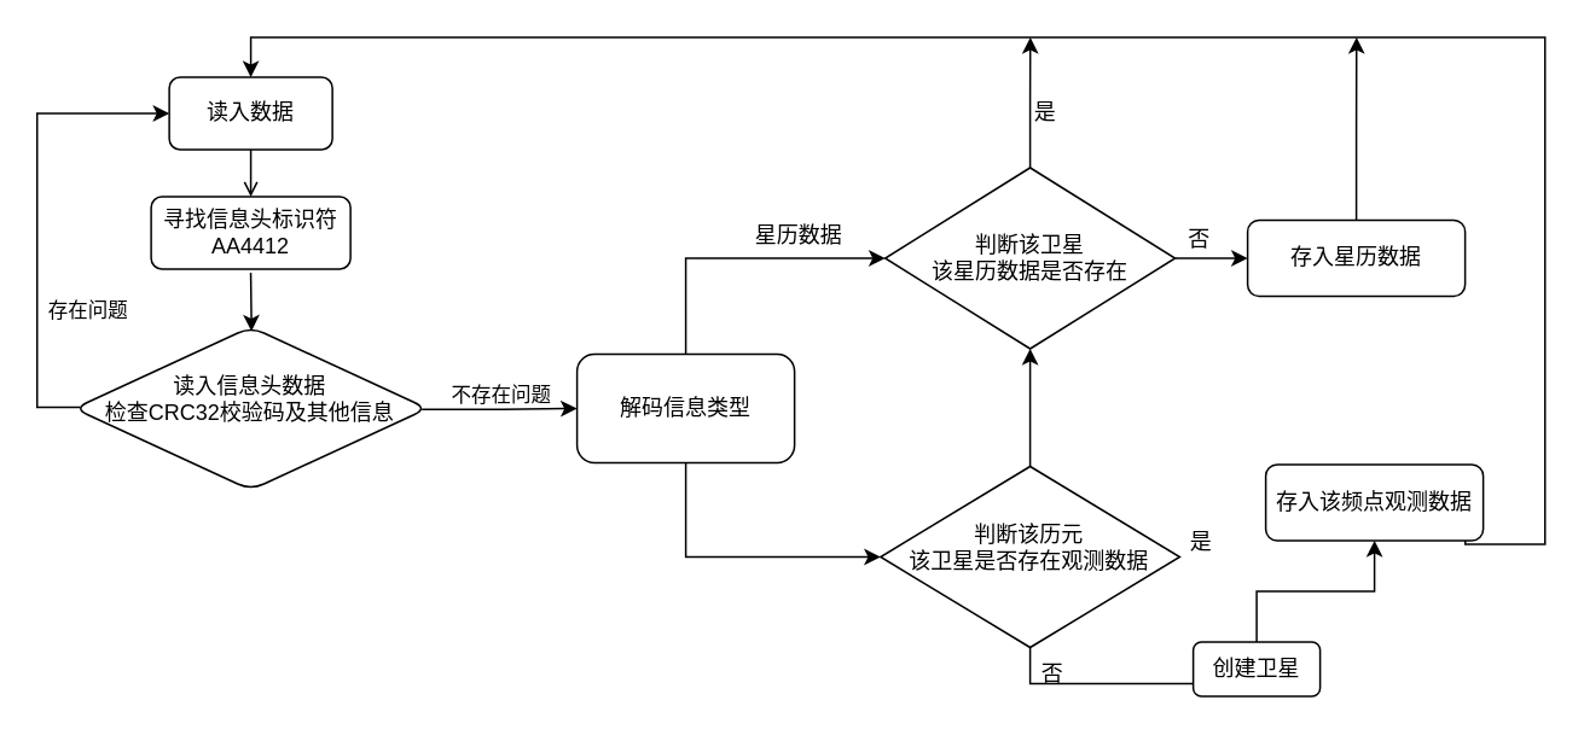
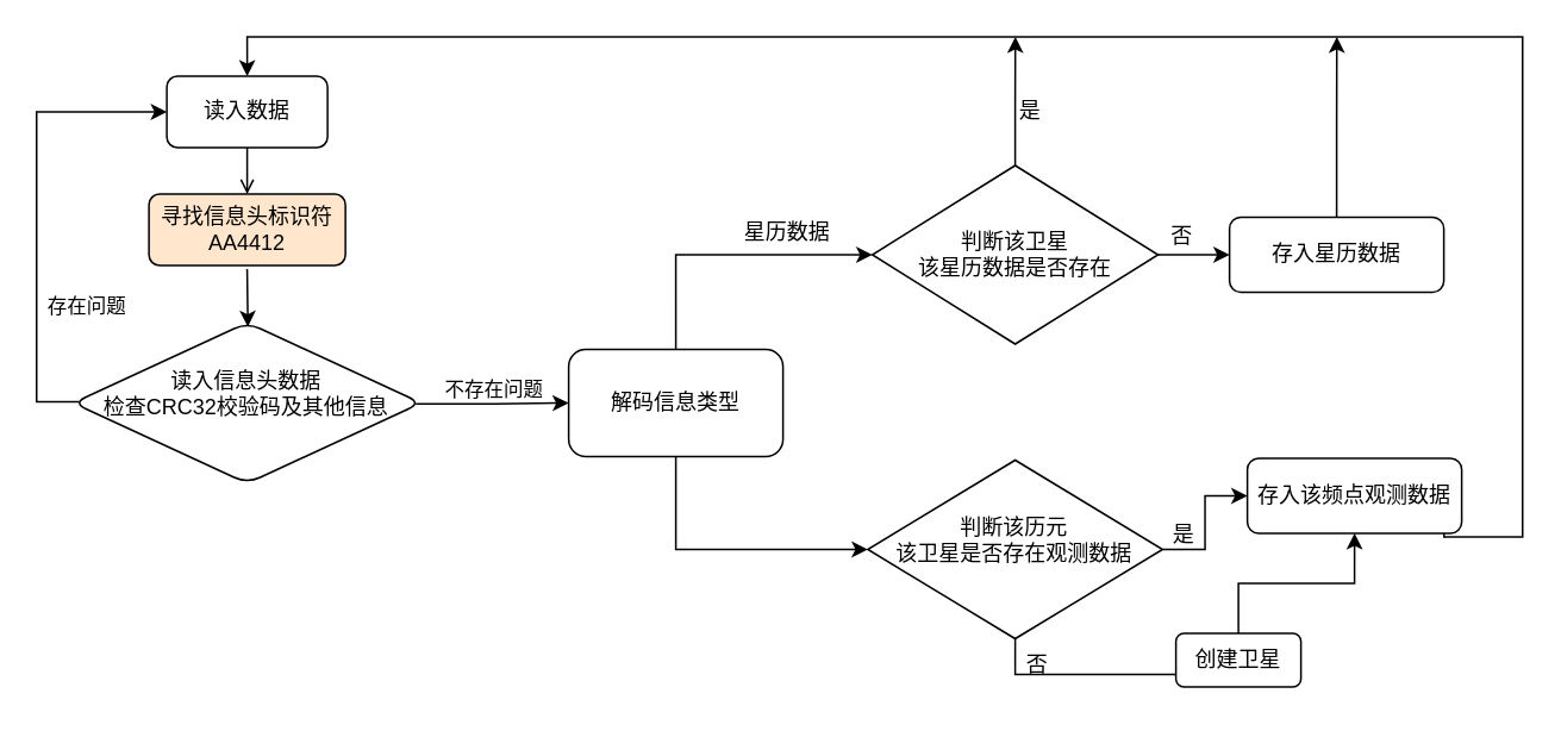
- <mxCell id="5" value="寻找信息头标识符AA4412" style="whiteSpace=wrap;html=1;rounded=1;" parent="1" vertex="1"><mxGeometry x="82.91" y="108" width="110" height="40" as="geometry" /></mxCell>
+ <mxCell id="5" value="寻找信息头标识符AA4412" style="whiteSpace=wrap;html=1;rounded=1;fillColor=#ffe6cc;" parent="1" vertex="1"><mxGeometry x="82.91" y="108" width="110" height="40" as="geometry" /></mxCell>
- <mxCell id="18" value="" style="edgeStyle=orthogonalEdgeStyle;rounded=0;orthogonalLoop=1;jettySize=auto;html=1;" parent="1" source="20" target="17" edge="1"><mxGeometry relative="1" as="geometry" /></mxCell>
+ <mxCell id="18" value="" style="edgeStyle=orthogonalEdgeStyle;rounded=0;orthogonalLoop=1;jettySize=auto;html=1;" parent="1" source="20" target="22" edge="1"><mxGeometry relative="1" as="geometry" /></mxCell>
